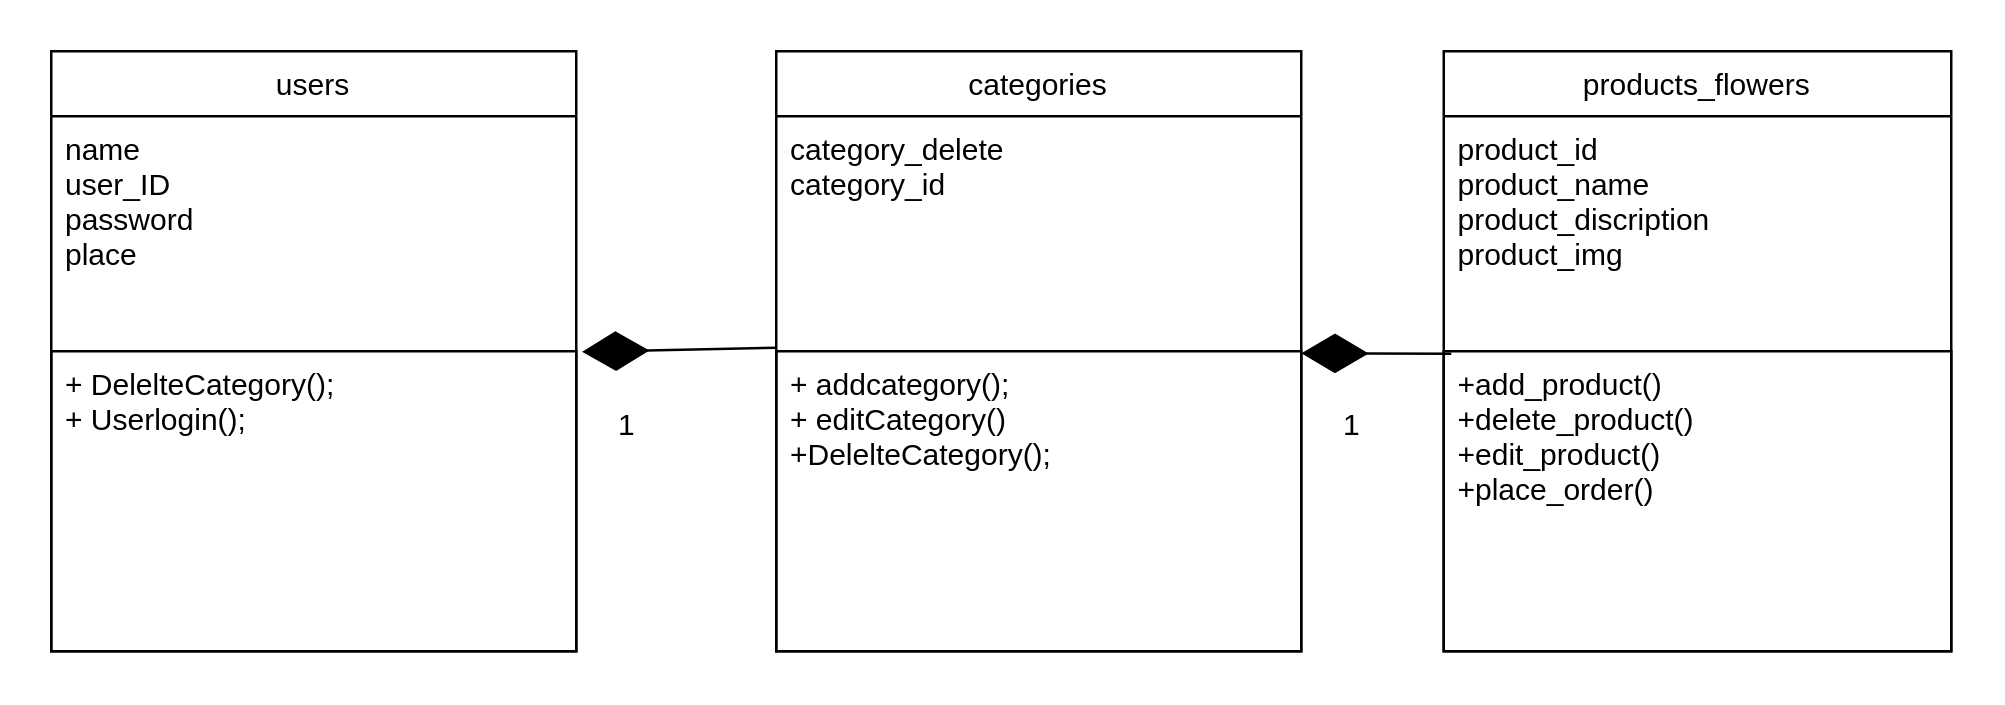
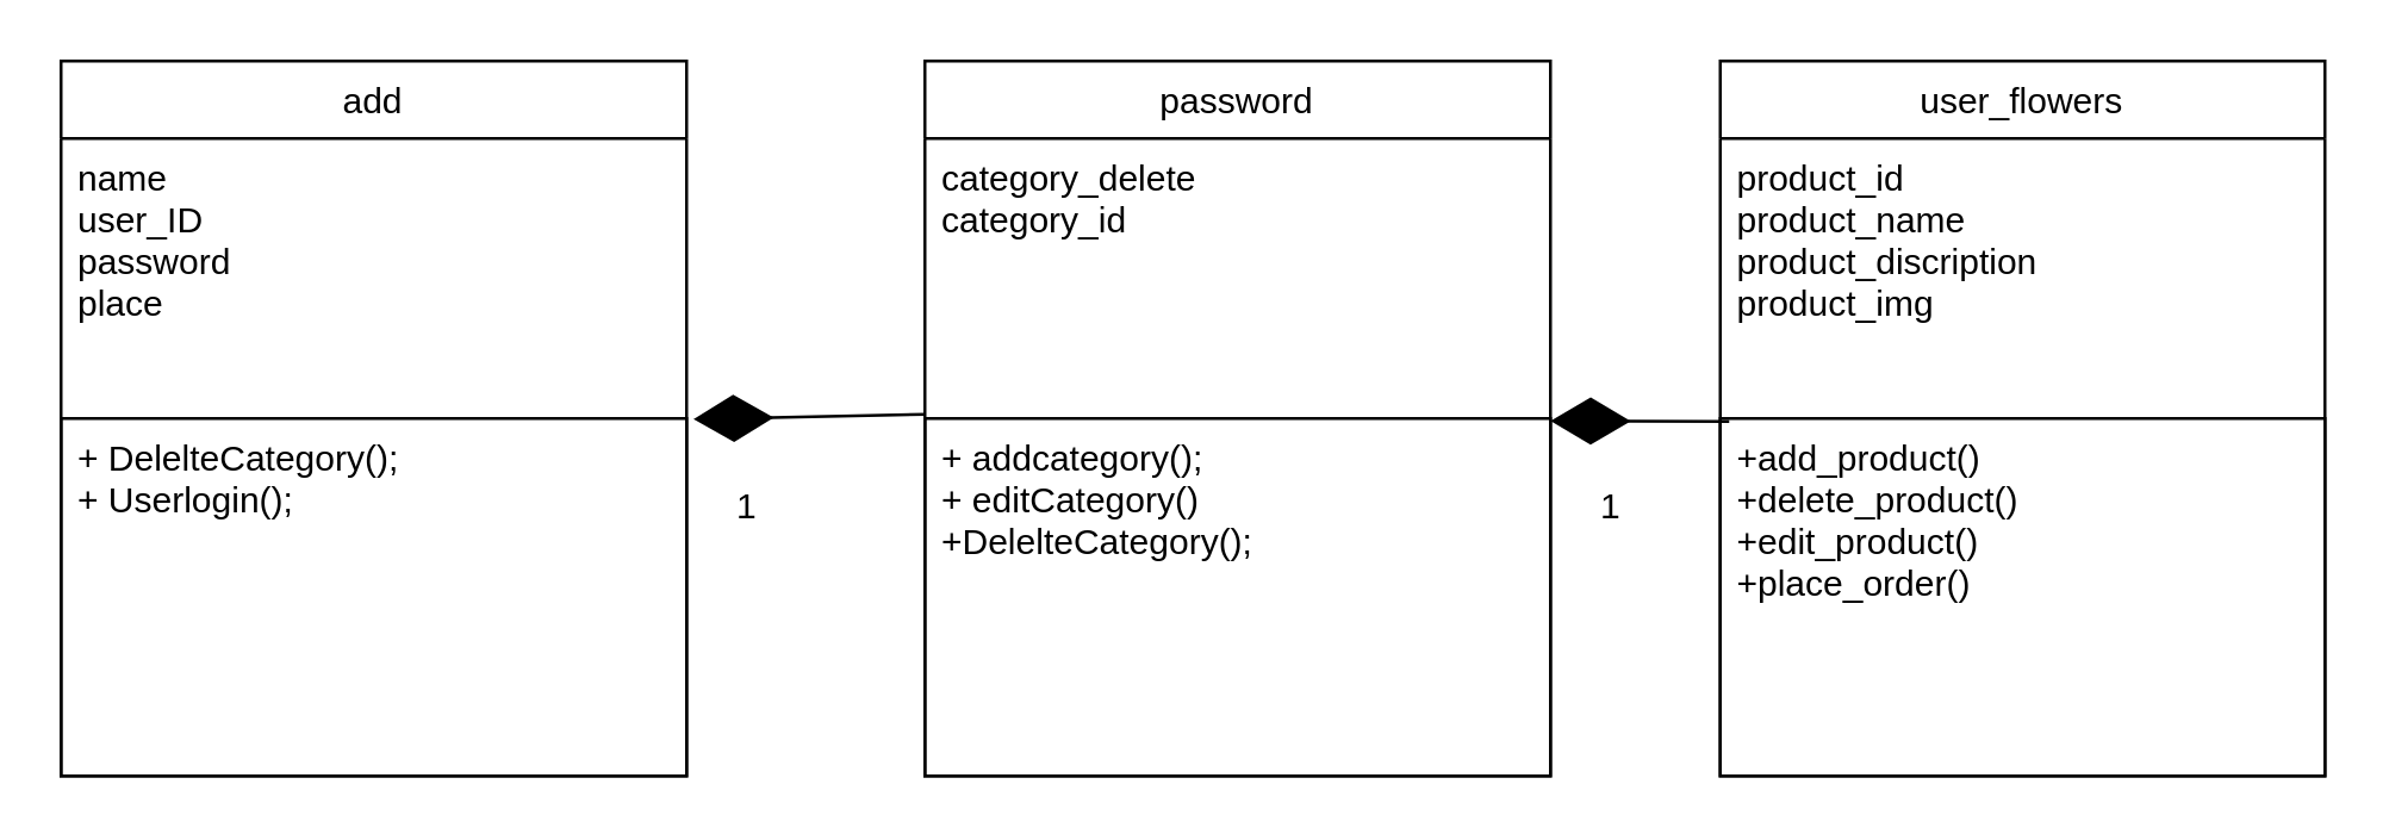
- <mxCell id="2" value="users" style="swimlane;fontStyle=0;childLayout=stackLayout;horizontal=1;startSize=26;fillColor=none;horizontalStack=0;resizeParent=1;resizeParentMax=0;resizeLast=0;collapsible=1;marginBottom=0;" parent="1" vertex="1"><mxGeometry x="20" y="20" width="210" height="240" as="geometry" /></mxCell>
+ <mxCell id="2" value="add" style="swimlane;fontStyle=0;childLayout=stackLayout;horizontal=1;startSize=26;fillColor=none;horizontalStack=0;resizeParent=1;resizeParentMax=0;resizeLast=0;collapsible=1;marginBottom=0;" parent="1" vertex="1"><mxGeometry x="20" y="20" width="210" height="240" as="geometry" /></mxCell>
- <mxCell id="5" value="categories" style="swimlane;fontStyle=0;childLayout=stackLayout;horizontal=1;startSize=26;fillColor=none;horizontalStack=0;resizeParent=1;resizeParentMax=0;resizeLast=0;collapsible=1;marginBottom=0;" parent="1" vertex="1"><mxGeometry x="310" y="20" width="210" height="240" as="geometry" /></mxCell>
+ <mxCell id="5" value="password" style="swimlane;fontStyle=0;childLayout=stackLayout;horizontal=1;startSize=26;fillColor=none;horizontalStack=0;resizeParent=1;resizeParentMax=0;resizeLast=0;collapsible=1;marginBottom=0;" parent="1" vertex="1"><mxGeometry x="310" y="20" width="210" height="240" as="geometry" /></mxCell>
- <mxCell id="8" value="products_flowers" style="swimlane;fontStyle=0;childLayout=stackLayout;horizontal=1;startSize=26;fillColor=none;horizontalStack=0;resizeParent=1;resizeParentMax=0;resizeLast=0;collapsible=1;marginBottom=0;" parent="1" vertex="1"><mxGeometry x="577" y="20" width="203" height="240" as="geometry" /></mxCell>
+ <mxCell id="8" value="user_flowers" style="swimlane;fontStyle=0;childLayout=stackLayout;horizontal=1;startSize=26;fillColor=none;horizontalStack=0;resizeParent=1;resizeParentMax=0;resizeLast=0;collapsible=1;marginBottom=0;" parent="1" vertex="1"><mxGeometry x="577" y="20" width="203" height="240" as="geometry" /></mxCell>
